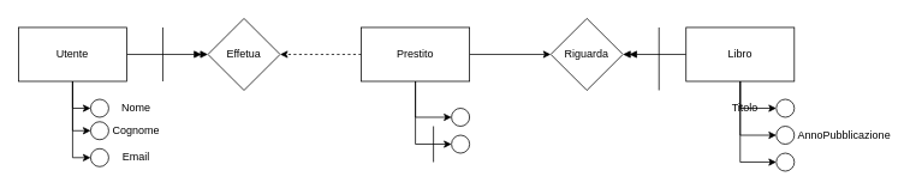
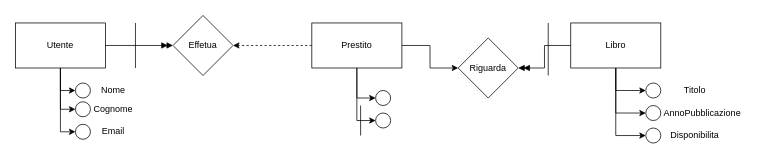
- <mxCell id="11" value="Prestito" style="rounded=0;whiteSpace=wrap;html=1;" parent="1" vertex="1"><mxGeometry x="400" y="30" width="120" height="60" as="geometry" /></mxCell>
+ <mxCell id="11" value="Prestito" style="rounded=0;whiteSpace=wrap;html=1;" parent="1" vertex="1"><mxGeometry x="415" y="30" width="120" height="60" as="geometry" /></mxCell>
- <mxCell id="32" value="Riguarda" style="rhombus;whiteSpace=wrap;html=1;" parent="1" vertex="1"><mxGeometry x="610" y="20" width="80" height="80" as="geometry" /></mxCell>
+ <mxCell id="32" value="Riguarda" style="rhombus;whiteSpace=wrap;html=1;" parent="1" vertex="1"><mxGeometry x="610" y="50" width="80" height="80" as="geometry" /></mxCell>
- <mxCell id="28" value="Titolo" style="text;html=1;align=center;verticalAlign=middle;resizable=0;points=[];autosize=1;strokeColor=none;fillColor=none;" parent="1" vertex="1"><mxGeometry x="800" y="105" width="50" height="30" as="geometry" /></mxCell>
+ <mxCell id="28" value="Titolo" style="text;html=1;align=center;verticalAlign=middle;resizable=0;points=[];autosize=1;strokeColor=none;fillColor=none;" parent="1" vertex="1"><mxGeometry x="900" y="105" width="50" height="30" as="geometry" /></mxCell>
+ <mxCell id="30" value="Disponibilita" style="text;html=1;align=center;verticalAlign=middle;resizable=0;points=[];autosize=1;strokeColor=none;fillColor=none;" parent="1" vertex="1"><mxGeometry x="880" y="165" width="90" height="30" as="geometry" /></mxCell>
